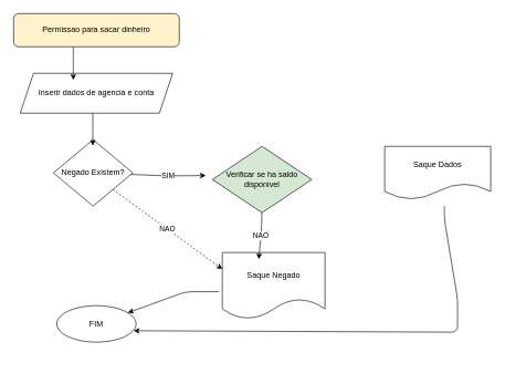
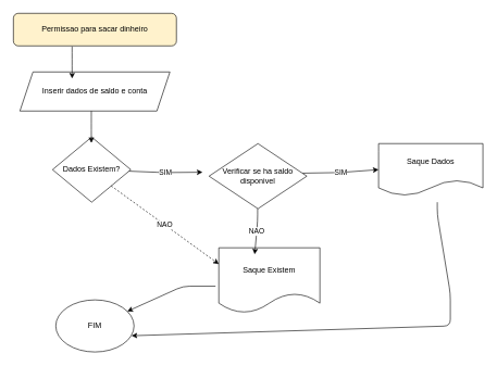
- <mxCell id="3" value="Inserir dados de agencia e conta" style="shape=parallelogram;perimeter=parallelogramPerimeter;whiteSpace=wrap;html=1;fixedSize=1;" vertex="1" parent="1"><mxGeometry x="30" y="110" width="230" height="60" as="geometry" /></mxCell>
+ <mxCell id="3" value="Inserir dados de saldo e conta" style="shape=parallelogram;perimeter=parallelogramPerimeter;whiteSpace=wrap;html=1;fixedSize=1;" vertex="1" parent="1"><mxGeometry x="30" y="110" width="230" height="60" as="geometry" /></mxCell>
- <mxCell id="4" value="Negado Existem?" style="rhombus;whiteSpace=wrap;html=1;" vertex="1" parent="1"><mxGeometry x="80" y="210" width="120" height="100" as="geometry" /></mxCell>
+ <mxCell id="4" value="Dados Existem?" style="rhombus;whiteSpace=wrap;html=1;" vertex="1" parent="1"><mxGeometry x="80" y="210" width="120" height="100" as="geometry" /></mxCell>
+ <mxCell id="13" value="SIM" style="endArrow=classic;html=1;entryX=0;entryY=0.5;entryDx=0;entryDy=0;exitX=0.957;exitY=0.454;exitDx=0;exitDy=0;exitPerimeter=0;" edge="1" parent="1" source="5" target="7"><mxGeometry width="50" height="50" relative="1" as="geometry"><mxPoint x="520" y="245.49" as="sourcePoint" /><mxPoint x="520.04" y="294.51" as="targetPoint" /><Array as="points"><mxPoint x="520" y="264.49" /></Array></mxGeometry></mxCell>
- <mxCell id="5" value="Verificar se ha saldo disponivel" style="rhombus;whiteSpace=wrap;html=1;fillColor=#d5e8d4;" vertex="1" parent="1"><mxGeometry x="320" y="220" width="150" height="100" as="geometry" /></mxCell>
+ <mxCell id="5" value="Verificar se ha saldo disponivel" style="rhombus;whiteSpace=wrap;html=1;" vertex="1" parent="1"><mxGeometry x="320" y="220" width="150" height="100" as="geometry" /></mxCell>
- <mxCell id="8" value="Saque Negado" style="shape=document;whiteSpace=wrap;html=1;boundedLbl=1;" vertex="1" parent="1"><mxGeometry x="335" y="380" width="155" height="100" as="geometry" /></mxCell>
+ <mxCell id="8" value="Saque Existem" style="shape=document;whiteSpace=wrap;html=1;boundedLbl=1;" vertex="1" parent="1"><mxGeometry x="335" y="380" width="155" height="100" as="geometry" /></mxCell>
- <mxCell id="6" value="FIM" style="ellipse;whiteSpace=wrap;html=1;" vertex="1" parent="1"><mxGeometry x="85" y="460" width="120" height="55" as="geometry" /></mxCell>
+ <mxCell id="6" value="FIM" style="ellipse;whiteSpace=wrap;html=1;" vertex="1" parent="1"><mxGeometry x="85" y="460" width="120" height="80" as="geometry" /></mxCell>
